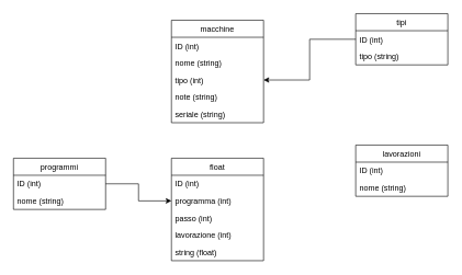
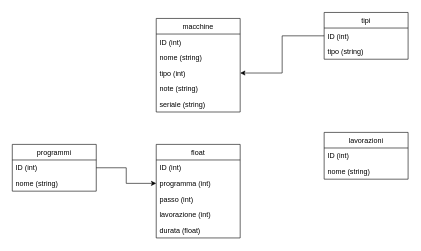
- <mxCell id="16" value="string (float)" style="text;strokeColor=none;fillColor=none;align=left;verticalAlign=top;spacingLeft=4;spacingRight=4;overflow=hidden;rotatable=0;points=[[0,0.5],[1,0.5]];portConstraint=eastwest;" parent="11" vertex="1"><mxGeometry y="130" width="140" height="26" as="geometry" /></mxCell>
+ <mxCell id="16" value="durata (float)" style="text;strokeColor=none;fillColor=none;align=left;verticalAlign=top;spacingLeft=4;spacingRight=4;overflow=hidden;rotatable=0;points=[[0,0.5],[1,0.5]];portConstraint=eastwest;" parent="11" vertex="1"><mxGeometry y="130" width="140" height="26" as="geometry" /></mxCell>
